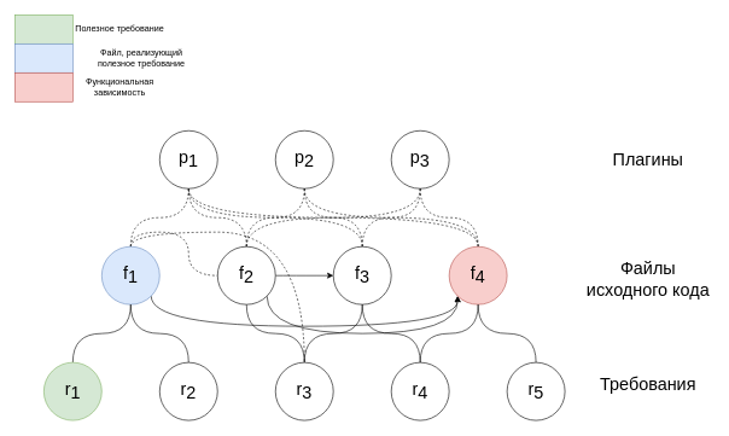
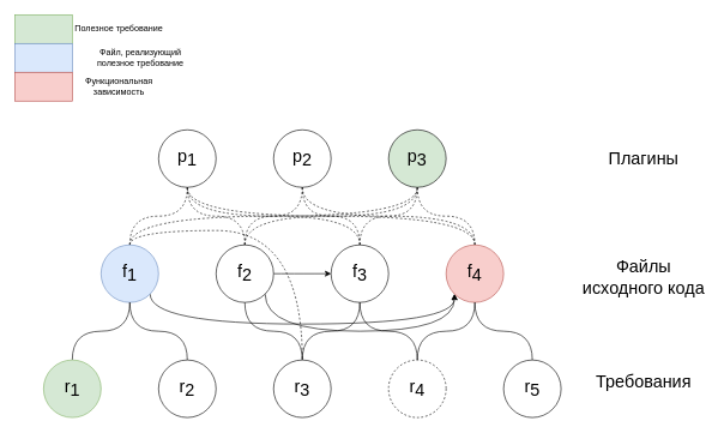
- <mxCell id="4" value="p&lt;span style=&quot;font-size: 24px;&quot;&gt;&lt;sub style=&quot;font-size: 24px;&quot;&gt;3&lt;/sub&gt;&lt;/span&gt;" style="ellipse;whiteSpace=wrap;html=1;aspect=fixed;fontSize=24;" parent="1" vertex="1"><mxGeometry x="540" y="180" width="80" height="80" as="geometry" /></mxCell>
+ <mxCell id="4" value="p&lt;span style=&quot;font-size: 24px;&quot;&gt;&lt;sub style=&quot;font-size: 24px;&quot;&gt;3&lt;/sub&gt;&lt;/span&gt;" style="ellipse;whiteSpace=wrap;html=1;aspect=fixed;fontSize=24;fillColor=#d5e8d4;" parent="1" vertex="1"><mxGeometry x="540" y="180" width="80" height="80" as="geometry" /></mxCell>
- <mxCell id="13" style="edgeStyle=orthogonalEdgeStyle;curved=1;rounded=0;orthogonalLoop=1;jettySize=auto;html=1;exitX=0.5;exitY=0;exitDx=0;exitDy=0;elbow=vertical;endArrow=none;endFill=0;dashed=1;fontSize=24;" parent="1" source="15" target="10" edge="1"><mxGeometry relative="1" as="geometry" /></mxCell>
+ <mxCell id="13" style="edgeStyle=orthogonalEdgeStyle;curved=1;rounded=0;orthogonalLoop=1;jettySize=auto;html=1;exitX=0.5;exitY=0;exitDx=0;exitDy=0;entryX=0.5;entryY=1;entryDx=0;entryDy=0;elbow=vertical;endArrow=none;endFill=0;dashed=1;fontSize=24;" parent="1" source="15" target="4" edge="1"><mxGeometry relative="1" as="geometry" /></mxCell>
- <mxCell id="33" value="r&lt;span style=&quot;font-size: 24px;&quot;&gt;&lt;sub style=&quot;font-size: 24px;&quot;&gt;4&lt;/sub&gt;&lt;/span&gt;" style="ellipse;whiteSpace=wrap;html=1;aspect=fixed;fontSize=24;" parent="1" vertex="1"><mxGeometry x="540" y="500" width="80" height="80" as="geometry" /></mxCell>
+ <mxCell id="33" value="r&lt;span style=&quot;font-size: 24px;&quot;&gt;&lt;sub style=&quot;font-size: 24px;&quot;&gt;4&lt;/sub&gt;&lt;/span&gt;" style="ellipse;whiteSpace=wrap;html=1;aspect=fixed;fontSize=24;dashed=1;" parent="1" vertex="1"><mxGeometry x="540" y="500" width="80" height="80" as="geometry" /></mxCell>
